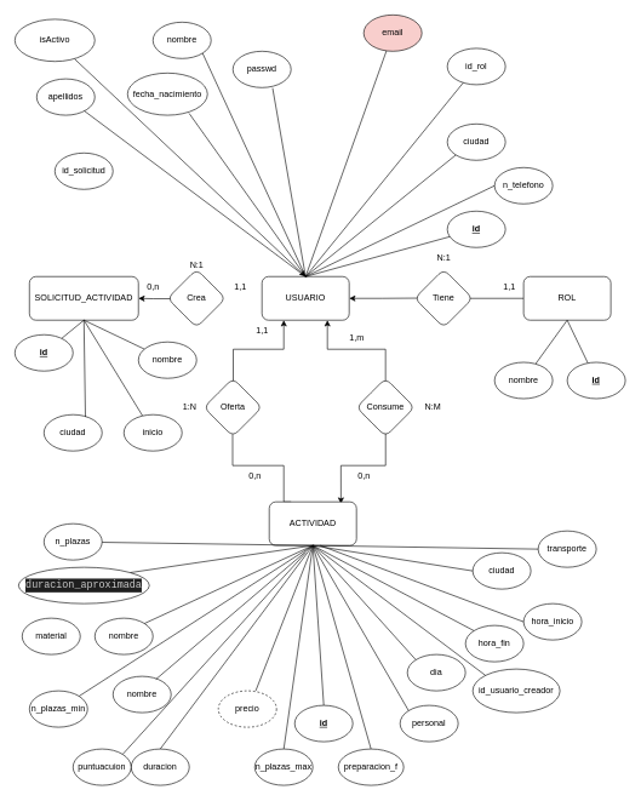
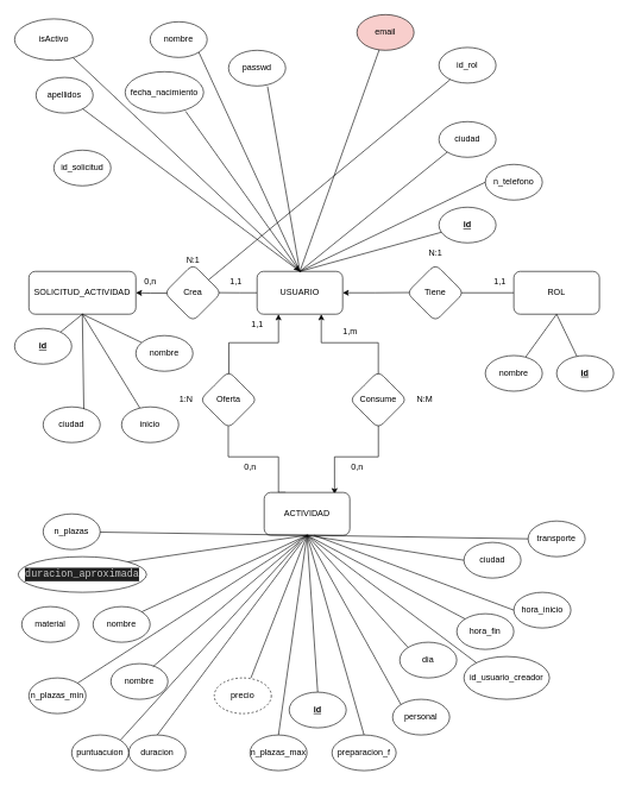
- <mxCell id="54" style="rounded=0;orthogonalLoop=1;jettySize=auto;html=1;endArrow=none;endFill=0;entryX=0.5;entryY=0;entryDx=0;entryDy=0;" parent="1" source="47" target="5" edge="1"><mxGeometry relative="1" as="geometry"><mxPoint x="420" y="130" as="targetPoint" /><mxPoint x="178" y="-118" as="sourcePoint" /></mxGeometry></mxCell>
+ <mxCell id="54" style="rounded=0;orthogonalLoop=1;jettySize=auto;html=1;endArrow=none;endFill=0;" parent="1" source="47" target="24" edge="1"><mxGeometry relative="1" as="geometry"><mxPoint x="420" y="130" as="targetPoint" /><mxPoint x="178" y="-118" as="sourcePoint" /></mxGeometry></mxCell>
+ <mxCell id="4" value="" style="edgeStyle=orthogonalEdgeStyle;rounded=0;orthogonalLoop=1;jettySize=auto;html=1;endArrow=none;endFill=0;entryX=0.949;entryY=0.498;entryDx=0;entryDy=0;entryPerimeter=0;" parent="1" source="5" target="24" edge="1"><mxGeometry relative="1" as="geometry" /></mxCell>
- <mxCell id="62" value="personal" style="ellipse;whiteSpace=wrap;html=1;" parent="1" vertex="1"><mxGeometry x="550" y="970" width="80" height="50" as="geometry" /></mxCell>
+ <mxCell id="62" value="personal" style="ellipse;whiteSpace=wrap;html=1;" parent="1" vertex="1"><mxGeometry x="550" y="980" width="80" height="50" as="geometry" /></mxCell>
